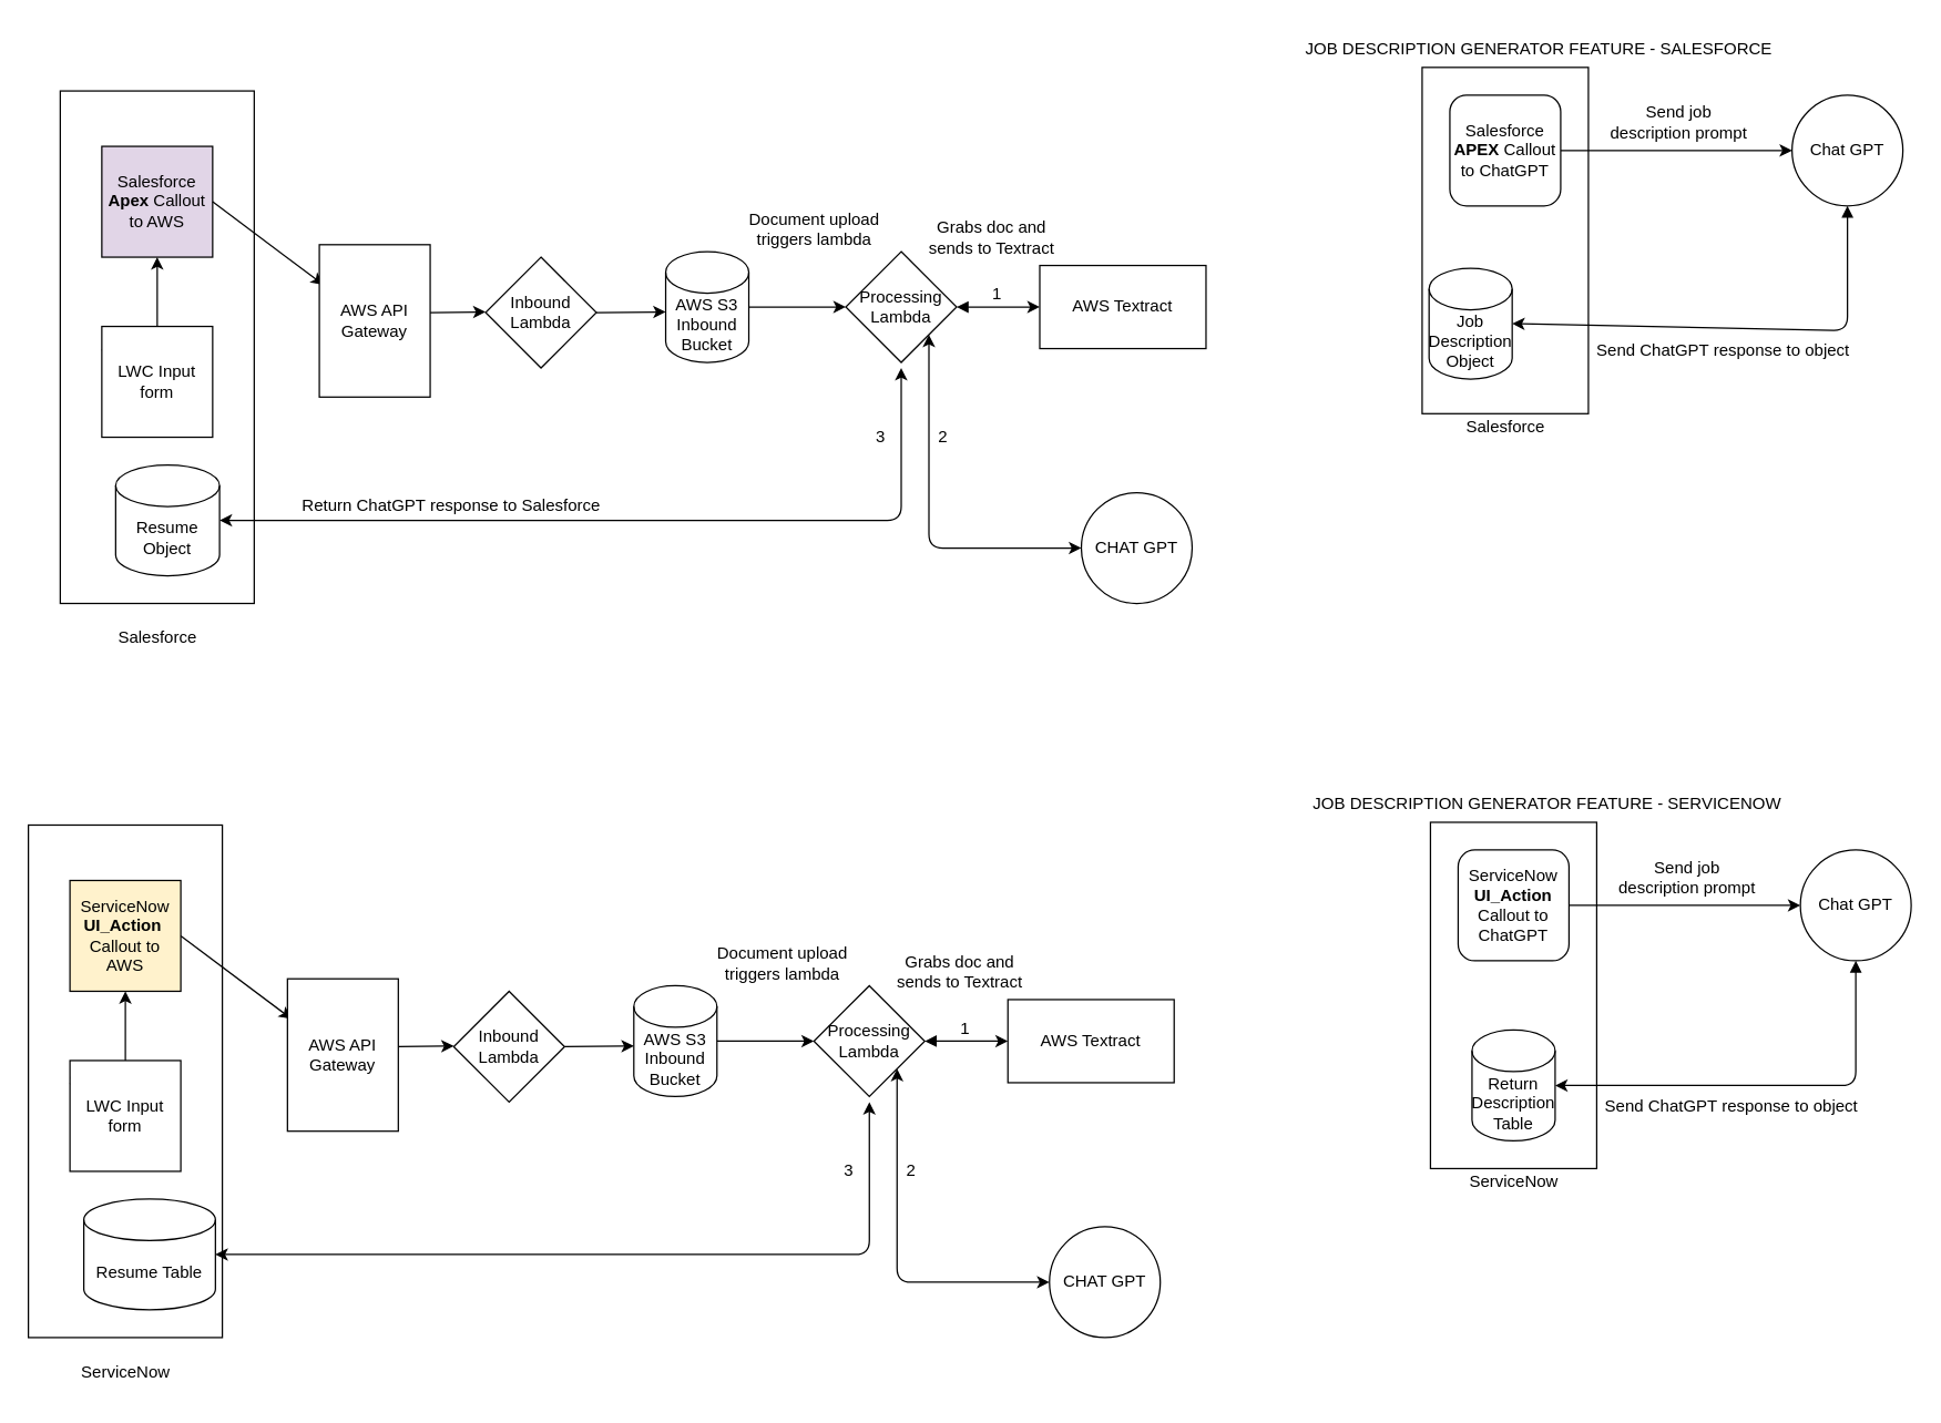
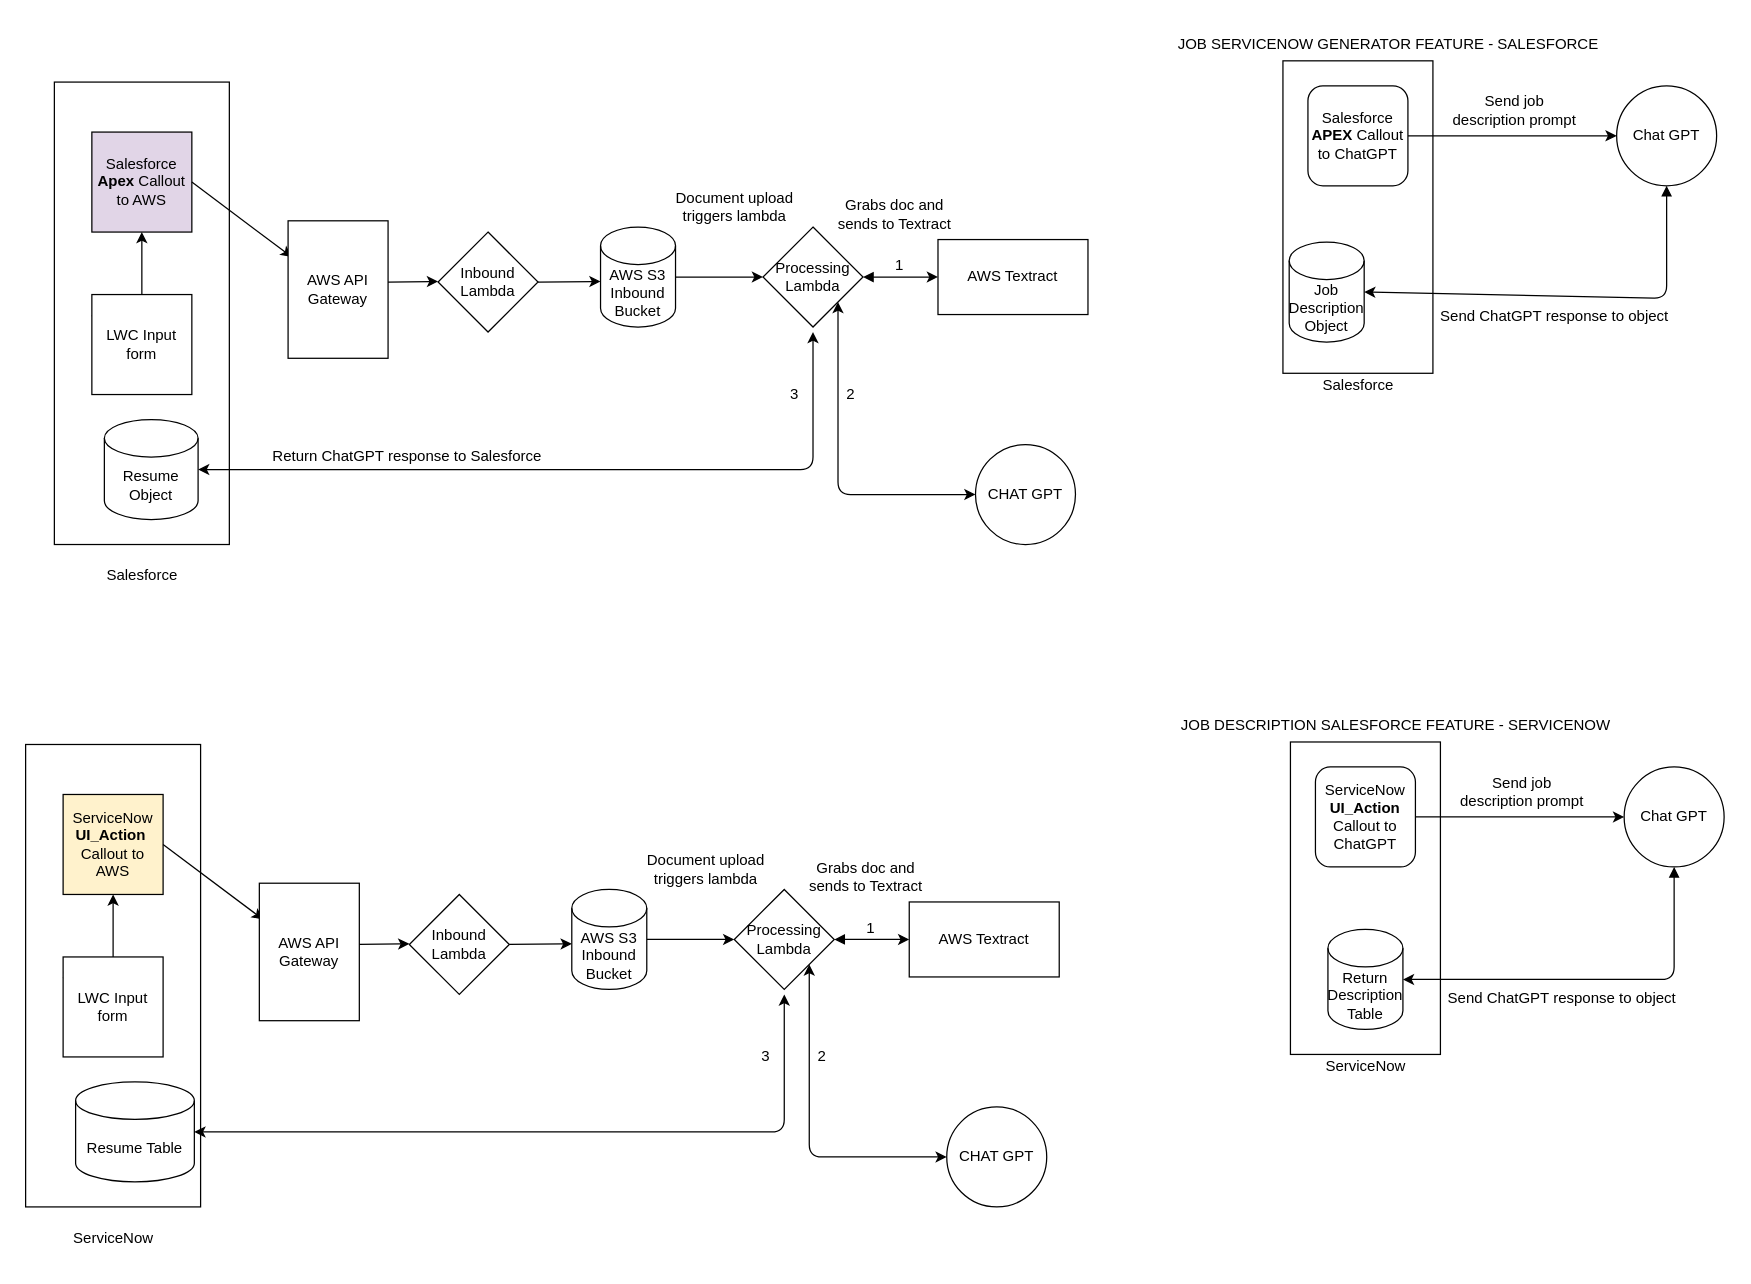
- <mxCell id="57" value="JOB DESCRIPTION GENERATOR FEATURE - SALESFORCE" style="text;html=1;align=center;verticalAlign=middle;resizable=0;points=[];autosize=1;strokeColor=none;fillColor=none;" vertex="1" parent="1"><mxGeometry x="930" y="20" width="360" height="30" as="geometry" /></mxCell>
+ <mxCell id="57" value="JOB SERVICENOW GENERATOR FEATURE - SALESFORCE" style="text;html=1;align=center;verticalAlign=middle;resizable=0;points=[];autosize=1;strokeColor=none;fillColor=none;" vertex="1" parent="1"><mxGeometry x="930" y="20" width="360" height="30" as="geometry" /></mxCell>
- <mxCell id="67" value="JOB DESCRIPTION GENERATOR FEATURE - SERVICENOW" style="text;html=1;align=center;verticalAlign=middle;resizable=0;points=[];autosize=1;strokeColor=none;fillColor=none;" vertex="1" parent="1"><mxGeometry x="936" y="565" width="360" height="30" as="geometry" /></mxCell>
+ <mxCell id="67" value="JOB DESCRIPTION SALESFORCE FEATURE - SERVICENOW" style="text;html=1;align=center;verticalAlign=middle;resizable=0;points=[];autosize=1;strokeColor=none;fillColor=none;" vertex="1" parent="1"><mxGeometry x="936" y="565" width="360" height="30" as="geometry" /></mxCell>
